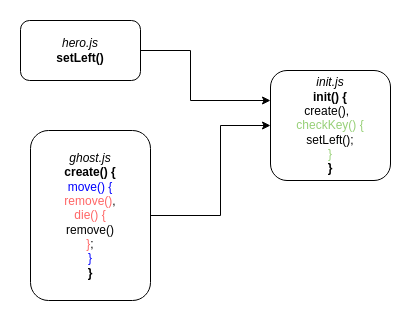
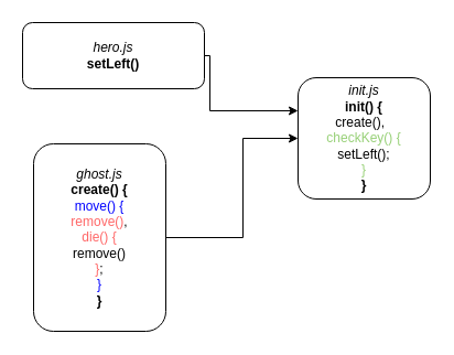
- <mxCell id="2" value="&lt;i&gt;hero.js&lt;/i&gt;&lt;br&gt;&lt;b&gt;setLeft()&lt;/b&gt;" style="rounded=1;whiteSpace=wrap;html=1;" parent="1" vertex="1"><mxGeometry x="20" y="20" width="120" height="60" as="geometry" /></mxCell>
+ <mxCell id="2" value="&lt;i&gt;hero.js&lt;/i&gt;&lt;br&gt;&lt;b&gt;setLeft()&lt;/b&gt;" style="rounded=1;whiteSpace=wrap;html=1;" parent="1" vertex="1"><mxGeometry x="20" y="20" width="165" height="60" as="geometry" /></mxCell>
